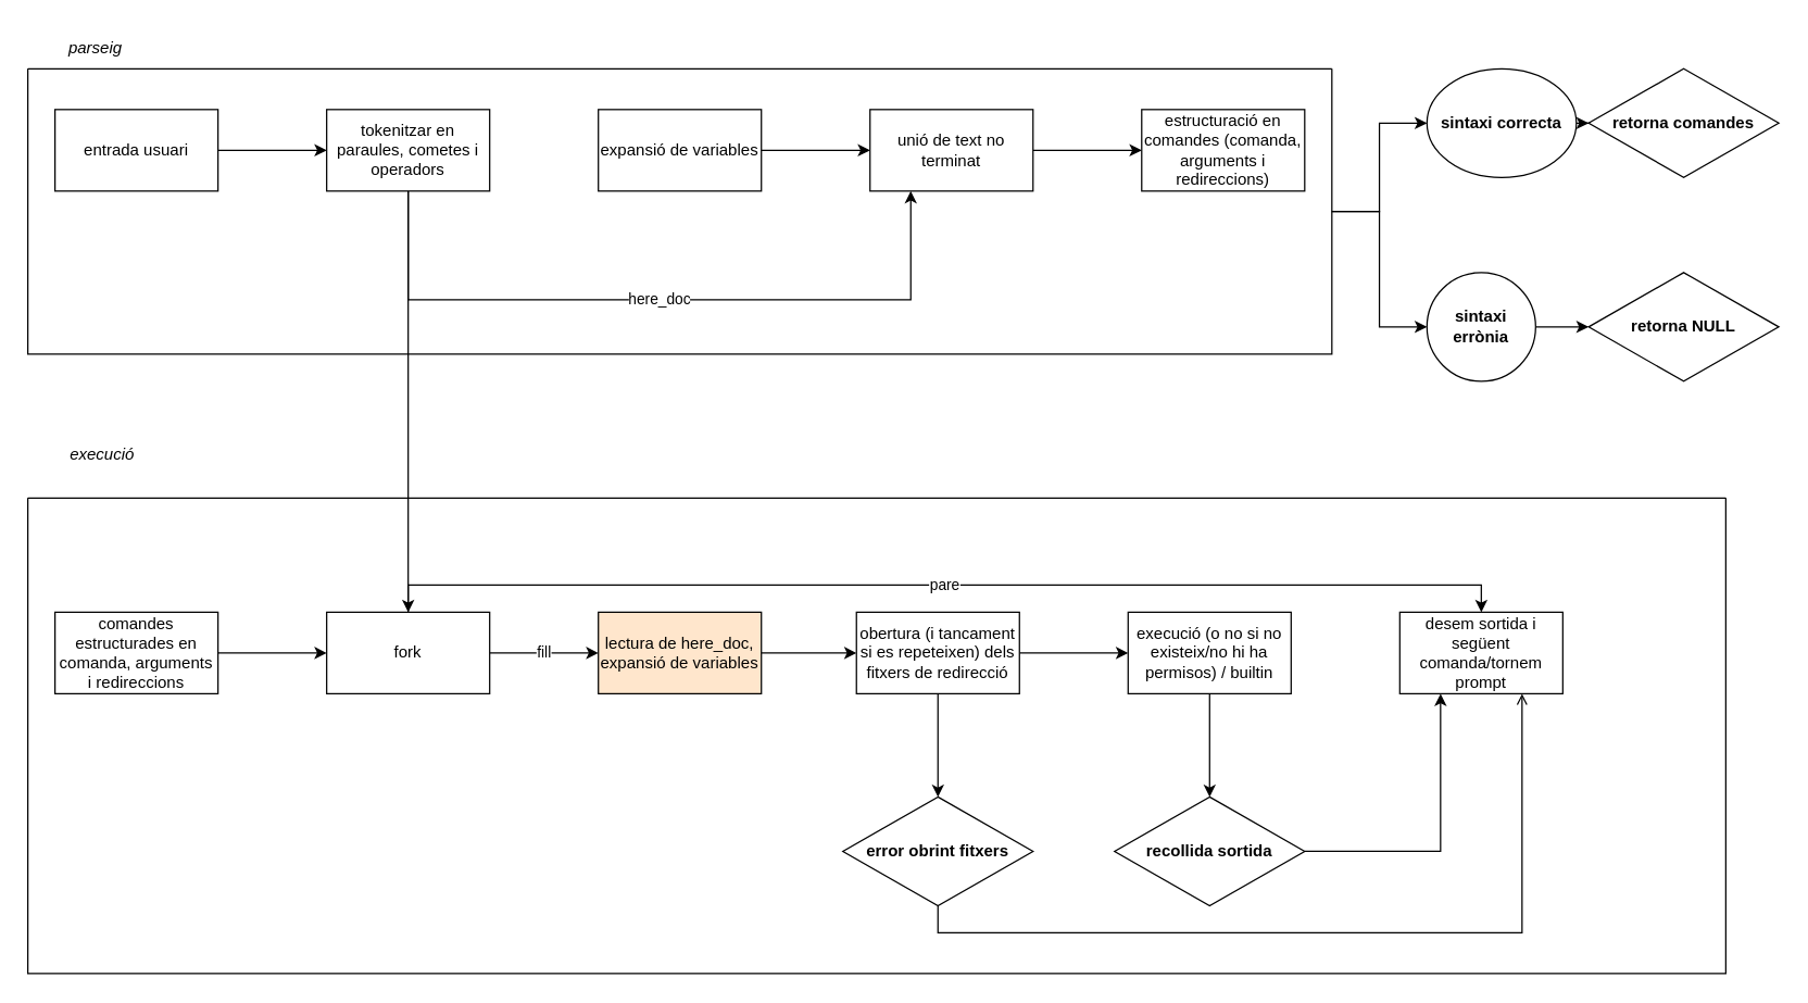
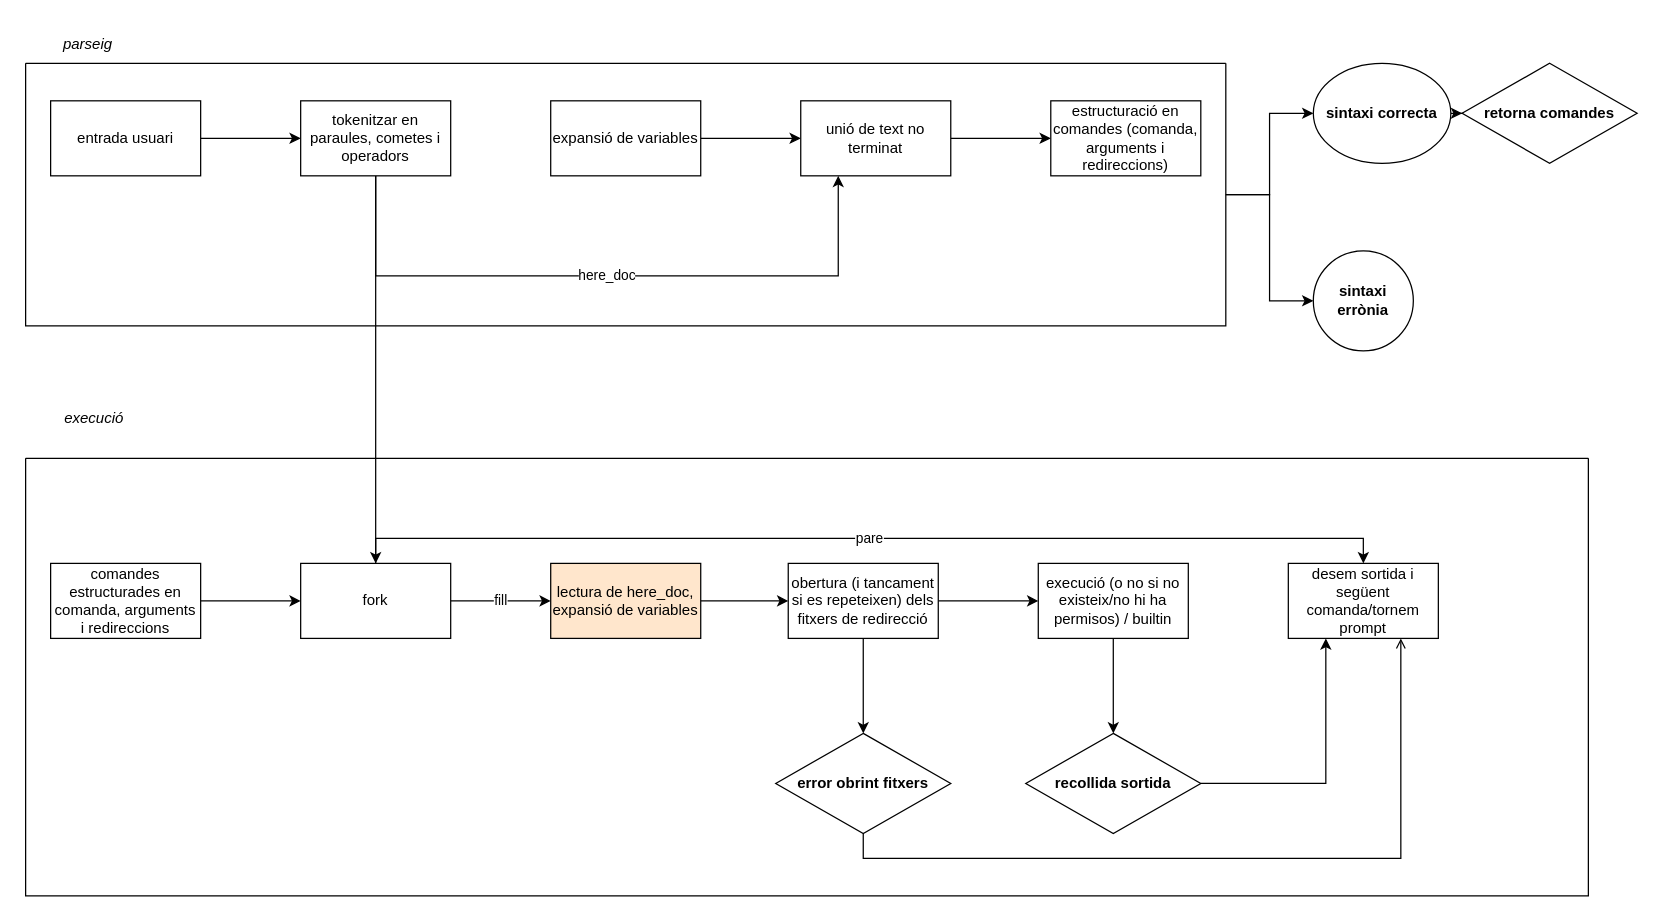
- <mxCell id="18" value="" style="edgeStyle=orthogonalEdgeStyle;rounded=0;orthogonalLoop=1;jettySize=auto;html=1;" parent="1" source="19" target="21" edge="1"><mxGeometry relative="1" as="geometry" /></mxCell>
- <mxCell id="21" value="retorna NULL" style="rhombus;whiteSpace=wrap;html=1;fontStyle=1;startSize=0;" parent="1" vertex="1"><mxGeometry x="1169" y="200" width="140" height="80" as="geometry" /></mxCell>
